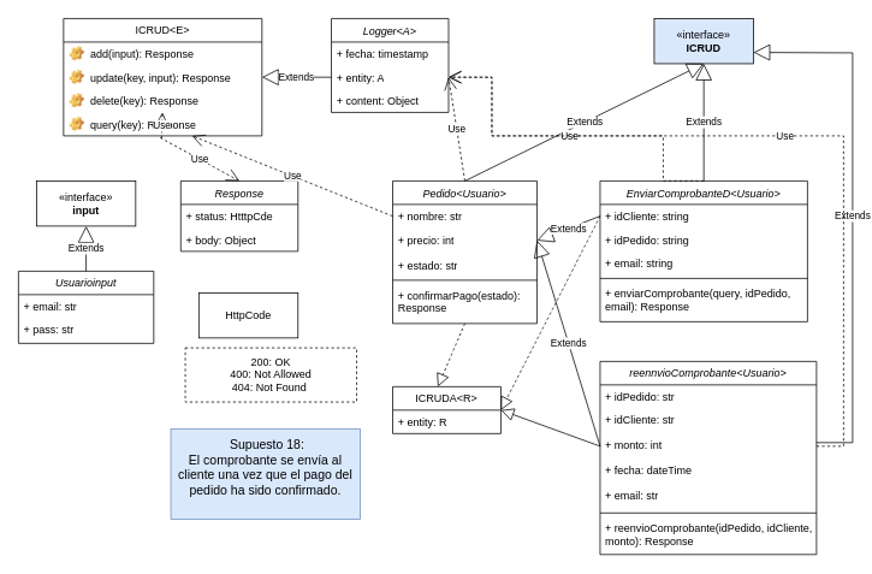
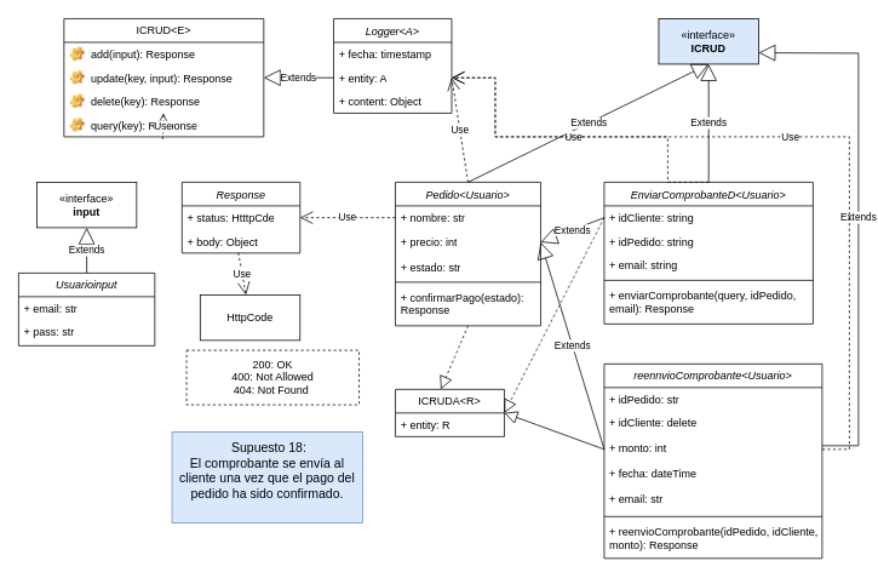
- <mxCell id="17" value="Use" style="endArrow=open;endSize=12;dashed=1;html=1;rounded=0;entryX=0.5;entryY=0;entryDx=0;entryDy=0;exitX=0.487;exitY=1.077;exitDx=0;exitDy=0;exitPerimeter=0;" edge="1" parent="1" source="7" target="14"><mxGeometry width="160" relative="1" as="geometry"><mxPoint x="180" y="160" as="sourcePoint" /><mxPoint x="160" y="207" as="targetPoint" /></mxGeometry></mxCell>
- <mxCell id="22" value="Use" style="endArrow=open;endSize=12;dashed=1;html=1;rounded=0;exitX=0;exitY=0.5;exitDx=0;exitDy=0;" edge="1" parent="1" source="50" target="7"><mxGeometry width="160" relative="1" as="geometry"><mxPoint x="375" y="270" as="sourcePoint" /><mxPoint x="488" y="328" as="targetPoint" /></mxGeometry></mxCell>
+ <mxCell id="22" value="Use" style="endArrow=open;endSize=12;dashed=1;html=1;rounded=0;entryX=1;entryY=0.5;entryDx=0;entryDy=0;exitX=0;exitY=0.5;exitDx=0;exitDy=0;" edge="1" parent="1" source="50" target="15"><mxGeometry width="160" relative="1" as="geometry"><mxPoint x="375" y="270" as="sourcePoint" /><mxPoint x="488" y="328" as="targetPoint" /></mxGeometry></mxCell>
+ <mxCell id="19" value="Use" style="endArrow=open;endSize=12;dashed=1;html=1;rounded=0;exitX=0.477;exitY=0.985;exitDx=0;exitDy=0;exitPerimeter=0;" edge="1" parent="1" source="16" target="18"><mxGeometry width="160" relative="1" as="geometry"><mxPoint x="495" y="280" as="sourcePoint" /><mxPoint x="440" y="327" as="targetPoint" /></mxGeometry></mxCell>
- <mxCell id="34" value="+ idCliente: str" style="text;strokeColor=none;fillColor=none;align=left;verticalAlign=top;spacingLeft=4;spacingRight=4;overflow=hidden;rotatable=0;points=[[0,0.5],[1,0.5]];portConstraint=eastwest;whiteSpace=wrap;html=1;" vertex="1" parent="32"><mxGeometry y="52" width="240" height="28" as="geometry" /></mxCell>
+ <mxCell id="34" value="+ idCliente: delete" style="text;strokeColor=none;fillColor=none;align=left;verticalAlign=top;spacingLeft=4;spacingRight=4;overflow=hidden;rotatable=0;points=[[0,0.5],[1,0.5]];portConstraint=eastwest;whiteSpace=wrap;html=1;" vertex="1" parent="32"><mxGeometry y="52" width="240" height="28" as="geometry" /></mxCell>
